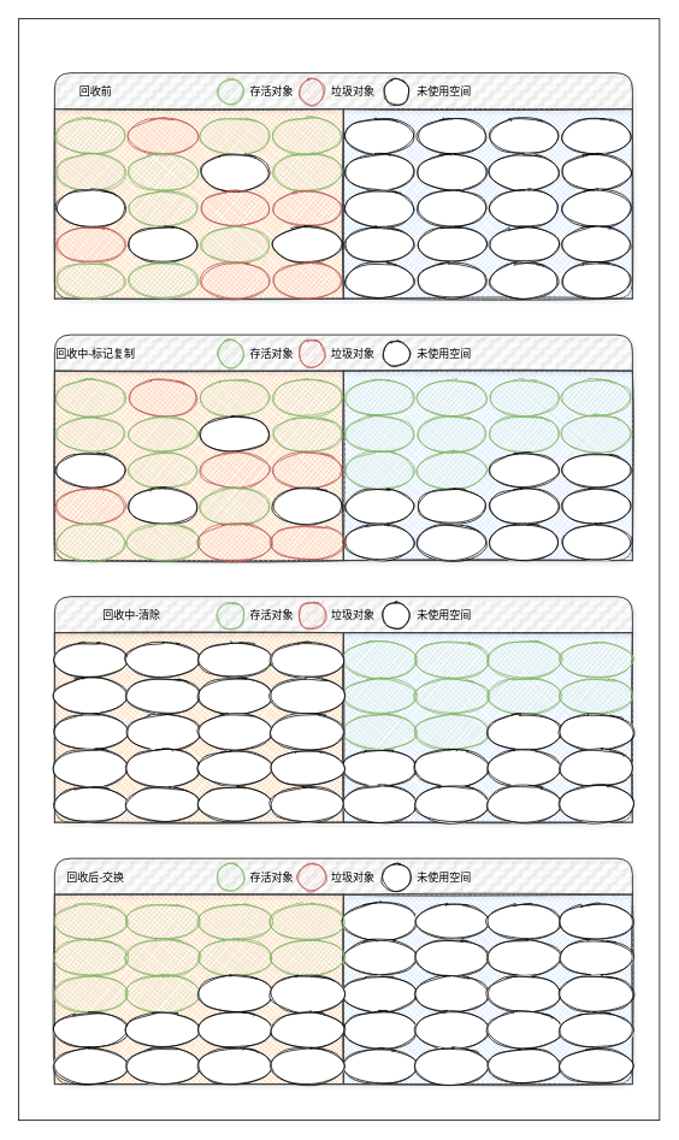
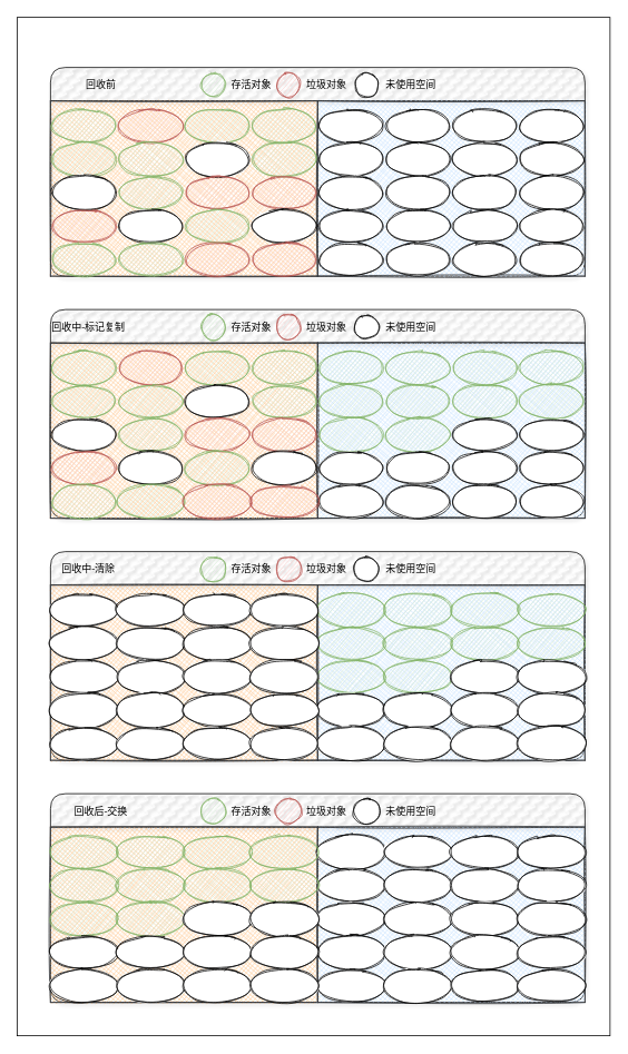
- <mxCell id="7" value="回收前" style="text;html=1;align=center;verticalAlign=middle;resizable=0;points=[];autosize=1;strokeColor=none;fillColor=none;fontFamily=Comic Sans MS;" vertex="1" parent="3"><mxGeometry x="20" y="11" width="50" height="20" as="geometry" /></mxCell>
+ <mxCell id="7" value="回收前" style="text;html=1;align=center;verticalAlign=middle;resizable=0;points=[];autosize=1;strokeColor=none;fillColor=none;fontFamily=Comic Sans MS;" vertex="1" parent="3"><mxGeometry x="35" y="11" width="50" height="20" as="geometry" /></mxCell>
- <mxCell id="107" value="回收中-清除" style="text;html=1;align=center;verticalAlign=middle;resizable=0;points=[];autosize=1;strokeColor=none;fillColor=none;fontFamily=Comic Sans MS;" vertex="1" parent="103"><mxGeometry x="45" y="11" width="80" height="20" as="geometry" /></mxCell>
+ <mxCell id="107" value="回收中-清除" style="text;html=1;align=center;verticalAlign=middle;resizable=0;points=[];autosize=1;strokeColor=none;fillColor=none;fontFamily=Comic Sans MS;" vertex="1" parent="103"><mxGeometry x="5" y="11" width="80" height="20" as="geometry" /></mxCell>
- <mxCell id="157" value="回收后-交换" style="text;html=1;align=center;verticalAlign=middle;resizable=0;points=[];autosize=1;strokeColor=none;fillColor=none;fontFamily=Comic Sans MS;" vertex="1" parent="153"><mxGeometry x="5" y="11" width="80" height="20" as="geometry" /></mxCell>
+ <mxCell id="157" value="回收后-交换" style="text;html=1;align=center;verticalAlign=middle;resizable=0;points=[];autosize=1;strokeColor=none;fillColor=none;fontFamily=Comic Sans MS;" vertex="1" parent="153"><mxGeometry x="20" y="11" width="80" height="20" as="geometry" /></mxCell>
